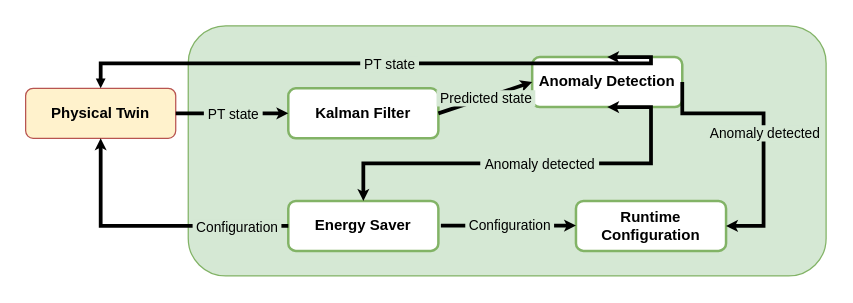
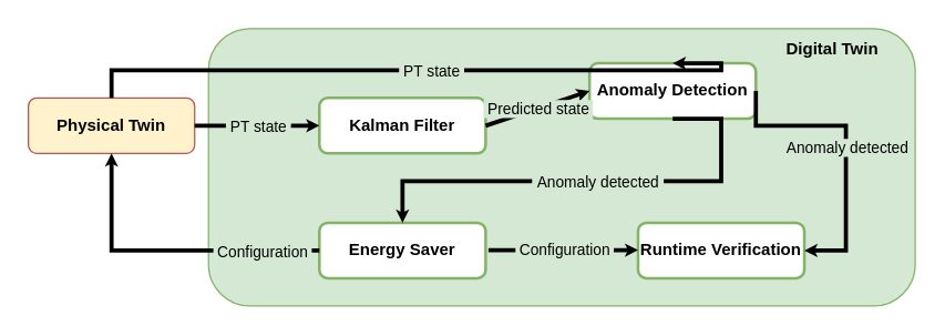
+ <mxCell id="22" value="Digital Twin" style="text;html=1;align=center;verticalAlign=middle;resizable=0;points=[];autosize=1;strokeColor=none;fillColor=none;fontStyle=1" parent="1" vertex="1"><mxGeometry x="560" y="20" width="80" height="30" as="geometry" /></mxCell>
- <mxCell id="20" value="" style="endArrow=block;startArrow=classic;html=1;rounded=0;entryX=0.5;entryY=0;entryDx=0;entryDy=0;strokeWidth=3;startSize=0;jumpSize=0;endSize=0;endFill=0;edgeStyle=orthogonalEdgeStyle;exitX=0.5;exitY=0;exitDx=0;exitDy=0;" parent="1" source="7" target="3" edge="1"><mxGeometry width="50" height="50" relative="1" as="geometry"><mxPoint x="530" y="50" as="sourcePoint" /><mxPoint x="130" y="20" as="targetPoint" /><Array as="points"><mxPoint x="520" y="50" /><mxPoint x="80" y="50" /></Array></mxGeometry></mxCell>
+ <mxCell id="20" value="" style="endArrow=none;startArrow=classic;html=1;rounded=0;entryX=0.5;entryY=0;entryDx=0;entryDy=0;strokeWidth=3;startSize=0;jumpSize=0;endSize=0;endFill=0;edgeStyle=orthogonalEdgeStyle;exitX=0.5;exitY=0;exitDx=0;exitDy=0;" parent="1" source="7" target="3" edge="1"><mxGeometry width="50" height="50" relative="1" as="geometry"><mxPoint x="530" y="50" as="sourcePoint" /><mxPoint x="130" y="20" as="targetPoint" /><Array as="points"><mxPoint x="520" y="50" /><mxPoint x="80" y="50" /></Array></mxGeometry></mxCell>
- <mxCell id="14" value="" style="endArrow=classic;startArrow=classic;html=1;rounded=0;strokeWidth=3;startSize=0;jumpSize=0;endSize=0;endFill=0;exitX=0.5;exitY=0;exitDx=0;exitDy=0;entryX=0.5;entryY=1;entryDx=0;entryDy=0;edgeStyle=orthogonalEdgeStyle;" parent="1" source="8" target="7" edge="1"><mxGeometry width="50" height="50" relative="1" as="geometry"><mxPoint x="470" y="100" as="sourcePoint" /><mxPoint x="360" y="100" as="targetPoint" /><Array as="points"><mxPoint x="290" y="130" /><mxPoint x="520" y="130" /></Array></mxGeometry></mxCell>
+ <mxCell id="14" value="" style="endArrow=none;startArrow=classic;html=1;rounded=0;strokeWidth=3;startSize=0;jumpSize=0;endSize=0;endFill=0;exitX=0.5;exitY=0;exitDx=0;exitDy=0;entryX=0.5;entryY=1;entryDx=0;entryDy=0;edgeStyle=orthogonalEdgeStyle;" parent="1" source="8" target="7" edge="1"><mxGeometry width="50" height="50" relative="1" as="geometry"><mxPoint x="470" y="100" as="sourcePoint" /><mxPoint x="360" y="100" as="targetPoint" /><Array as="points"><mxPoint x="290" y="130" /><mxPoint x="520" y="130" /></Array></mxGeometry></mxCell>
- <mxCell id="9" value="Runtime Configuration" style="rounded=1;whiteSpace=wrap;html=1;fillColor=default;strokeColor=#82B366;strokeWidth=2;fontStyle=1" parent="1" vertex="1"><mxGeometry x="460" y="160" width="120" height="40" as="geometry" /></mxCell>
+ <mxCell id="9" value="Runtime Verification" style="rounded=1;whiteSpace=wrap;html=1;fillColor=default;strokeColor=#82B366;strokeWidth=2;fontStyle=1" parent="1" vertex="1"><mxGeometry x="460" y="160" width="120" height="40" as="geometry" /></mxCell>
